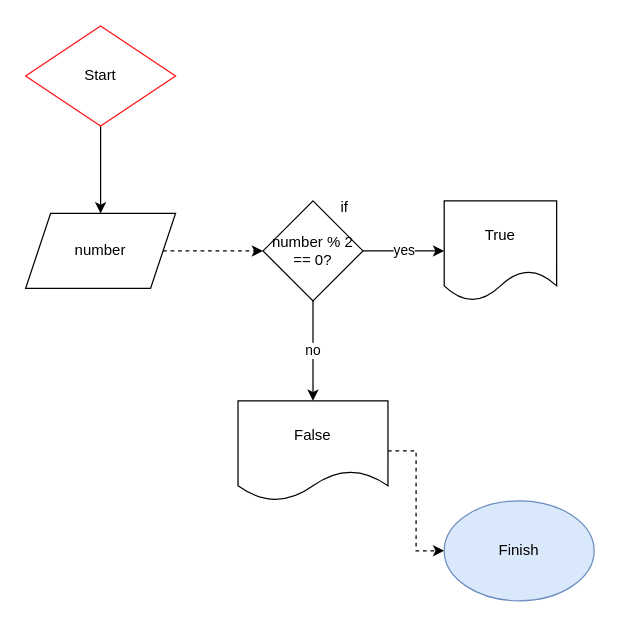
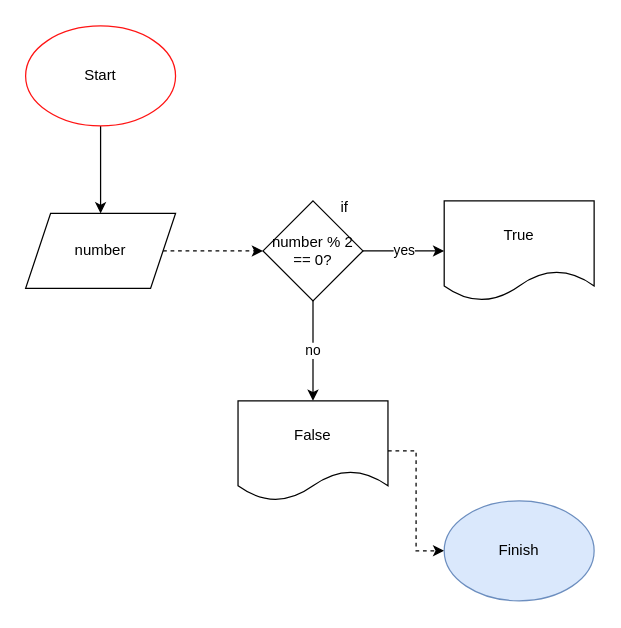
- <mxCell id="3" value="Start" style="rhombus;whiteSpace=wrap;html=1;strokeColor=#FF1414;" vertex="1" parent="1"><mxGeometry x="20" y="20" width="120" height="80" as="geometry" /></mxCell>
+ <mxCell id="3" value="Start" style="ellipse;whiteSpace=wrap;html=1;strokeColor=#FF1414;" vertex="1" parent="1"><mxGeometry x="20" y="20" width="120" height="80" as="geometry" /></mxCell>
- <mxCell id="9" value="True" style="shape=document;whiteSpace=wrap;html=1;boundedLbl=1;" vertex="1" parent="1"><mxGeometry x="355" y="160" width="90" height="80" as="geometry" /></mxCell>
+ <mxCell id="9" value="True" style="shape=document;whiteSpace=wrap;html=1;boundedLbl=1;" vertex="1" parent="1"><mxGeometry x="355" y="160" width="120" height="80" as="geometry" /></mxCell>
